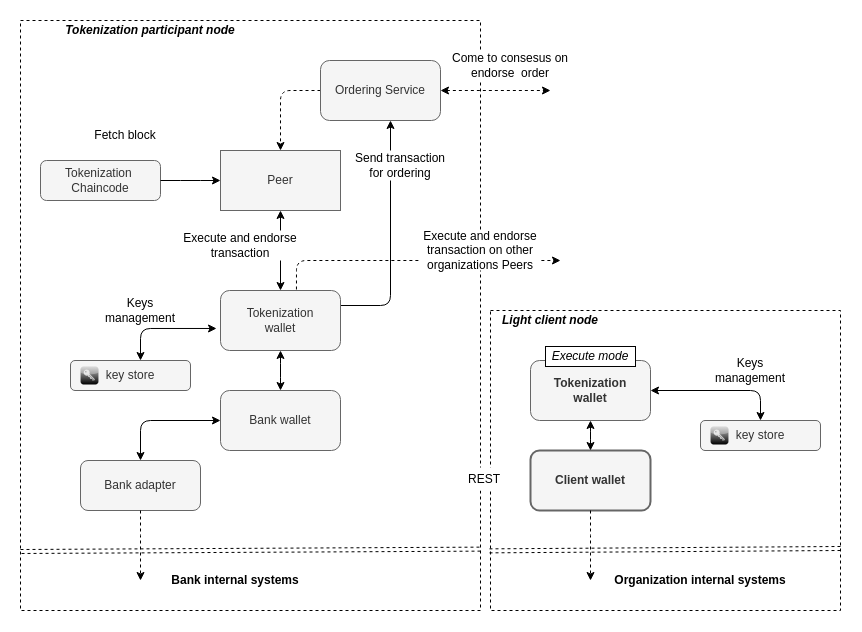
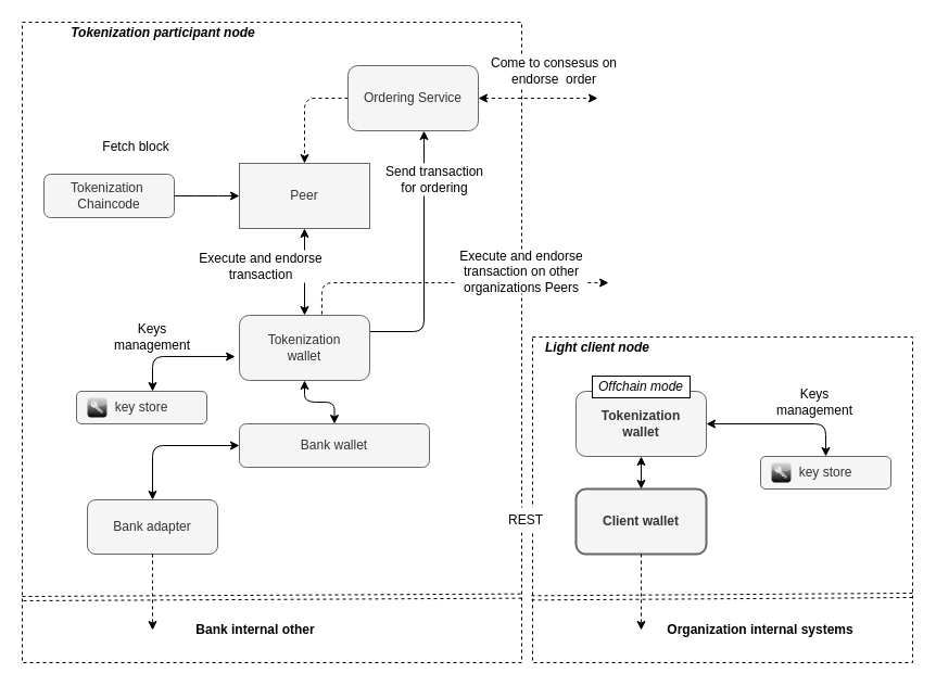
- <mxCell id="38" value="Execute mode" style="text;html=1;strokeColor=#000000;fillColor=#ffffff;align=center;verticalAlign=middle;whiteSpace=wrap;rounded=0;fontStyle=2" vertex="1" parent="1"><mxGeometry x="545" y="346" width="90" height="20" as="geometry" /></mxCell>
+ <mxCell id="38" value="Offchain mode" style="text;html=1;strokeColor=#000000;fillColor=#ffffff;align=center;verticalAlign=middle;whiteSpace=wrap;rounded=0;fontStyle=2" vertex="1" parent="1"><mxGeometry x="545" y="346" width="90" height="20" as="geometry" /></mxCell>
- <mxCell id="24" value="Bank wallet" style="rounded=1;whiteSpace=wrap;html=1;fillColor=#f5f5f5;strokeColor=#666666;fontColor=#333333;strokeWidth=1;fontStyle=0" parent="1" vertex="1"><mxGeometry x="220" y="390" width="120" height="60" as="geometry" /></mxCell>
+ <mxCell id="24" value="Bank wallet" style="rounded=1;whiteSpace=wrap;html=1;fillColor=#f5f5f5;strokeColor=#666666;fontColor=#333333;strokeWidth=1;fontStyle=0" parent="1" vertex="1"><mxGeometry x="220" y="390" width="175" height="40" as="geometry" /></mxCell>
- <mxCell id="27" value="Bank internal systems" style="text;html=1;strokeColor=none;fillColor=none;align=center;verticalAlign=middle;whiteSpace=wrap;rounded=0;fontStyle=1" parent="1" vertex="1"><mxGeometry x="150" y="570" width="170" height="20" as="geometry" /></mxCell>
+ <mxCell id="27" value="Bank internal other" style="text;html=1;strokeColor=none;fillColor=none;align=center;verticalAlign=middle;whiteSpace=wrap;rounded=0;fontStyle=1" parent="1" vertex="1"><mxGeometry x="150" y="570" width="170" height="20" as="geometry" /></mxCell>
